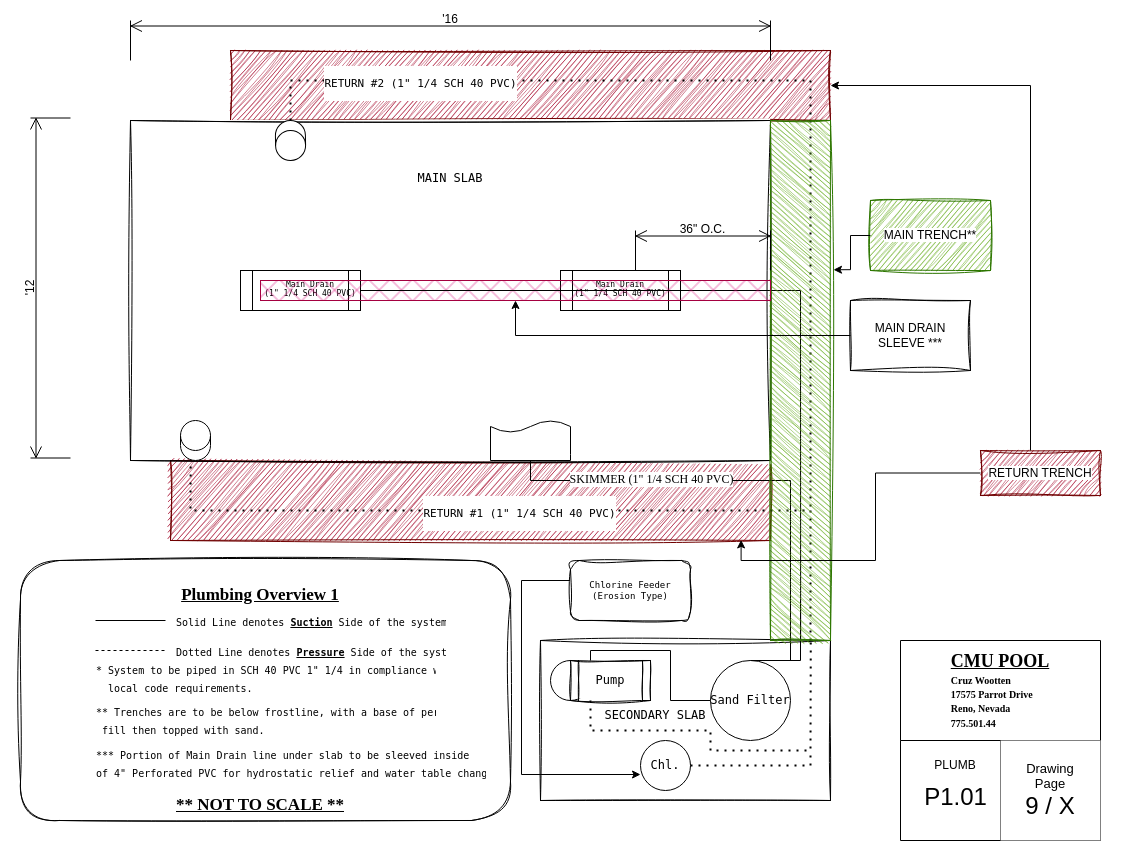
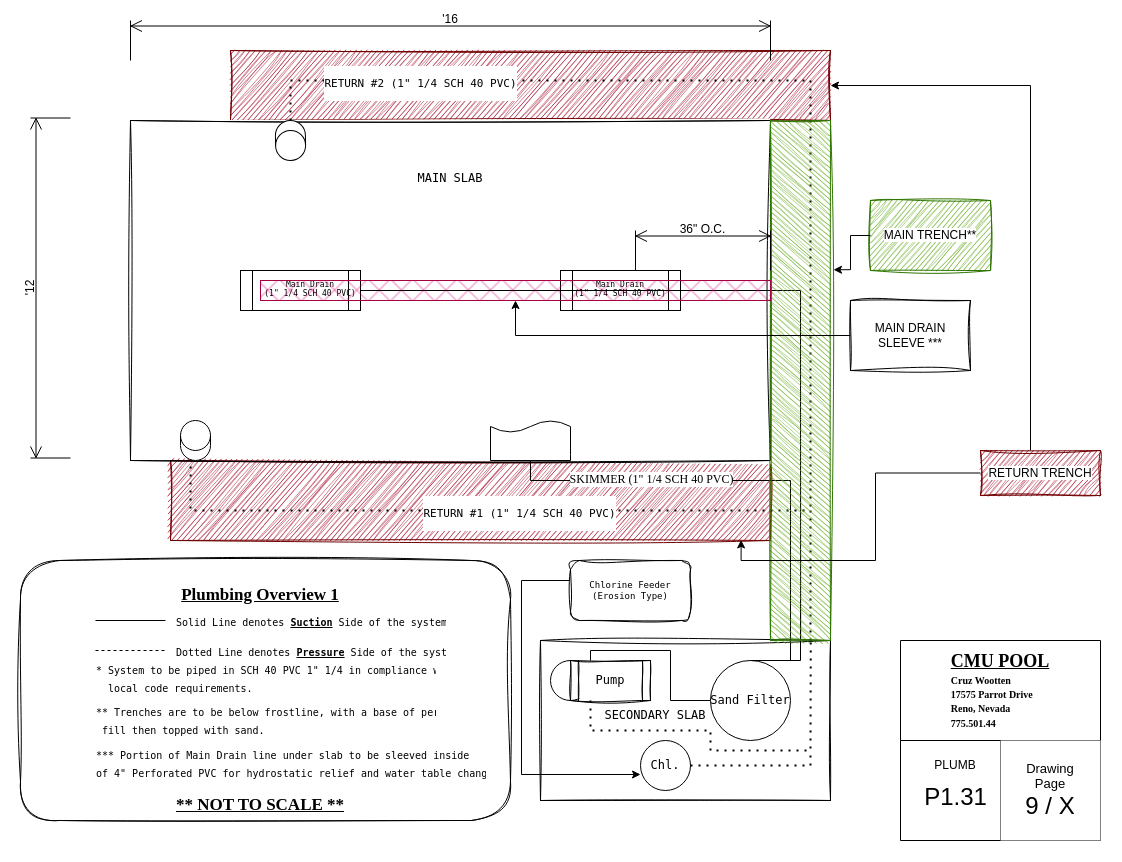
- <mxCell id="38" value="&lt;font style=&quot;font-size: 40px;&quot;&gt;&amp;nbsp;&amp;nbsp;&lt;/font&gt;&lt;font style=&quot;font-size: 24px;&quot;&gt;P1.01&lt;/font&gt;" style="text;html=1;align=left;verticalAlign=middle;whiteSpace=wrap;rounded=0;" parent="37" vertex="1"><mxGeometry y="100" width="200" height="100" as="geometry" /></mxCell>
+ <mxCell id="38" value="&lt;font style=&quot;font-size: 40px;&quot;&gt;&amp;nbsp;&amp;nbsp;&lt;/font&gt;&lt;font style=&quot;font-size: 24px;&quot;&gt;P1.31&lt;/font&gt;" style="text;html=1;align=left;verticalAlign=middle;whiteSpace=wrap;rounded=0;" parent="37" vertex="1"><mxGeometry y="100" width="200" height="100" as="geometry" /></mxCell>
